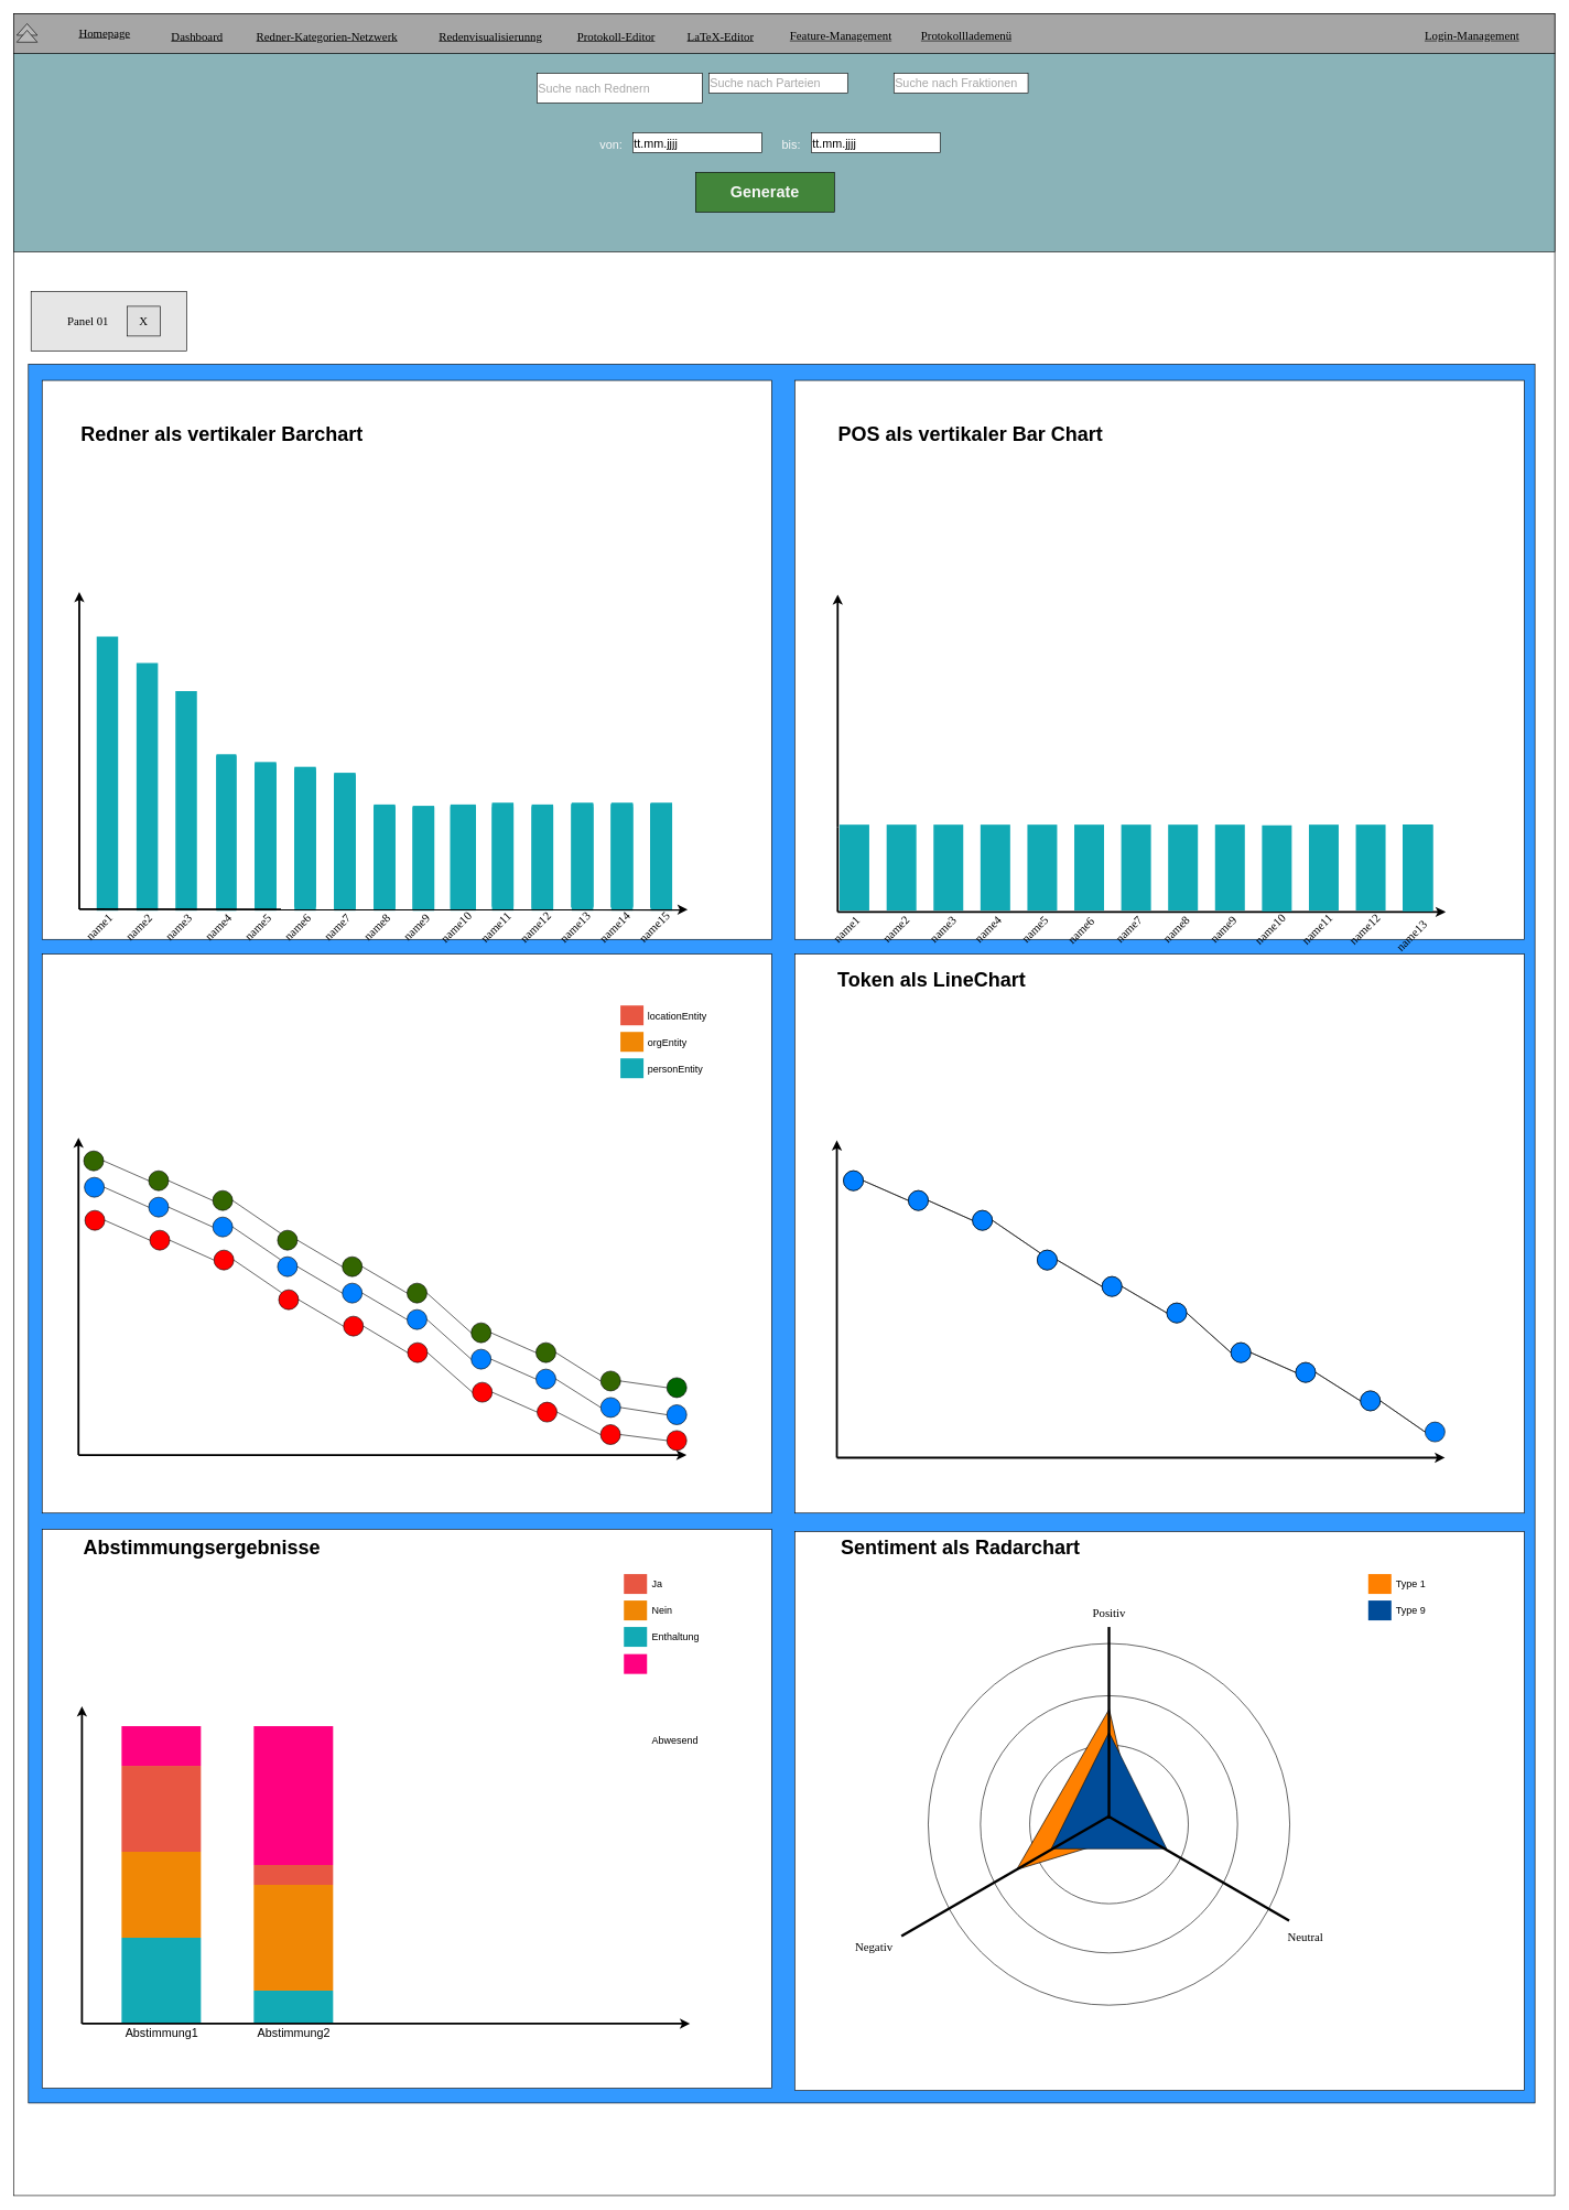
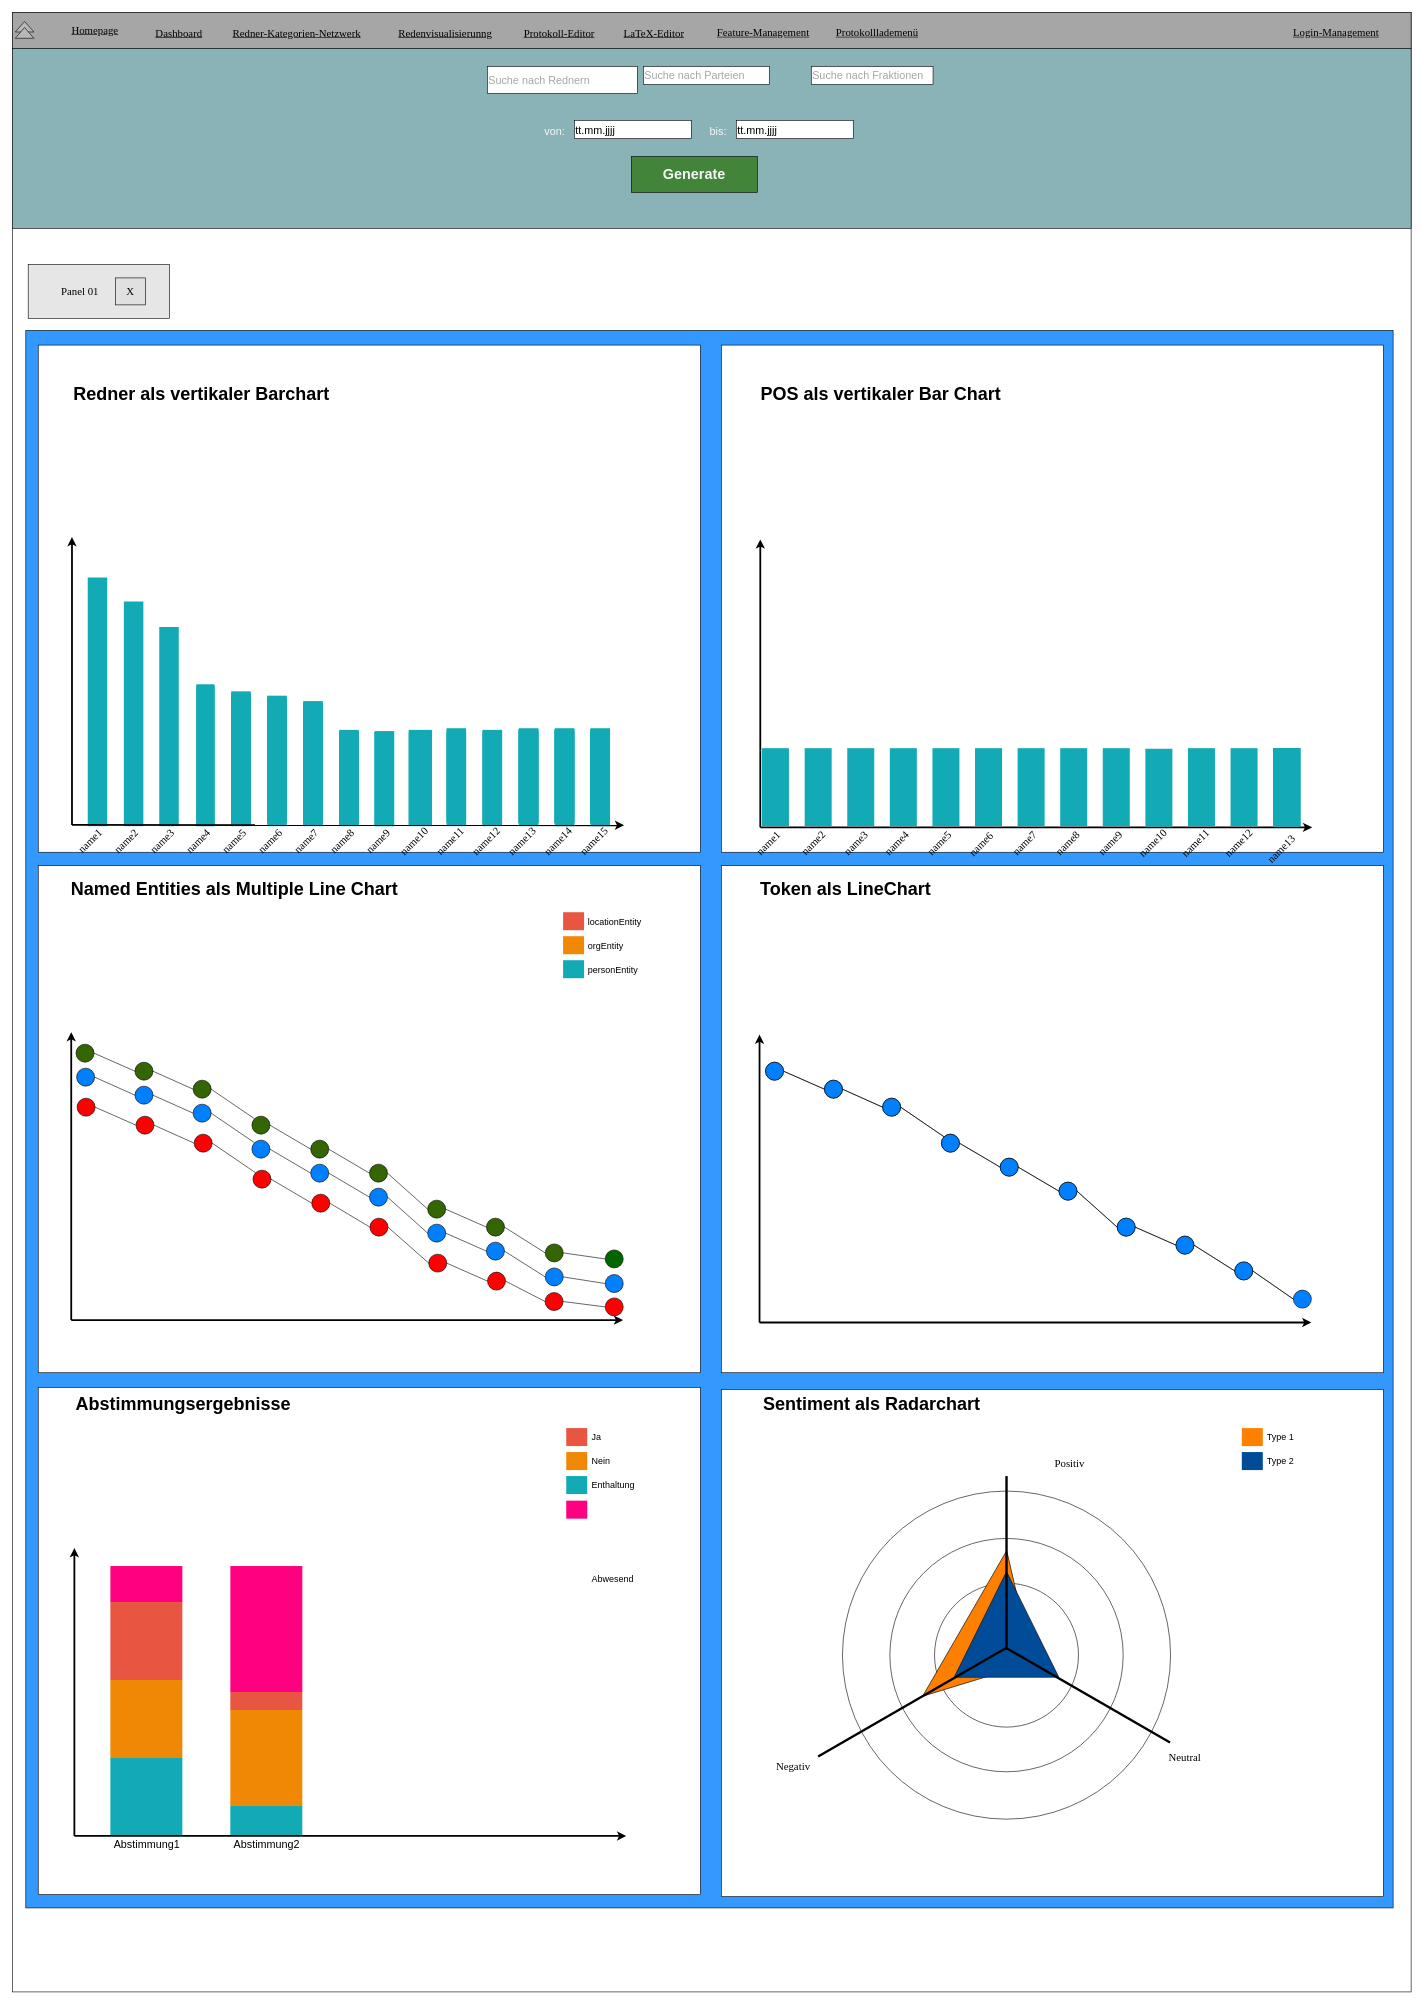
+ <mxCell id="44" value="&lt;font style=&quot;font-size: 30px;&quot;&gt;Named Entities als Multiple Line Chart&lt;/font&gt;" style="text;spacingTop=-5;align=left;verticalAlign=middle;fontSize=30;fontStyle=1;html=1;points=[]" parent="1" vertex="1"><mxGeometry x="116.25" y="1460" width="810" height="45" as="geometry" /></mxCell>
- <mxCell id="68" value="Type 9" style="text;spacingTop=-5;html=1;points=[];fontSize=15;" parent="1" vertex="1"><mxGeometry x="2109.75" y="2425" width="80" height="20" as="geometry" /></mxCell>
+ <mxCell id="68" value="Type 2" style="text;spacingTop=-5;html=1;points=[];fontSize=15;" parent="1" vertex="1"><mxGeometry x="2109.75" y="2425" width="80" height="20" as="geometry" /></mxCell>
- <mxCell id="278" value="Positiv" style="text;html=1;strokeColor=none;fillColor=none;align=center;verticalAlign=middle;whiteSpace=wrap;rounded=0;fontFamily=Tahoma;fontSize=18;fontColor=#000000;" parent="1" vertex="1"><mxGeometry x="1647.5" y="2425" width="60" height="30" as="geometry" /></mxCell>
+ <mxCell id="278" value="Positiv" style="text;html=1;strokeColor=none;fillColor=none;align=center;verticalAlign=middle;whiteSpace=wrap;rounded=0;fontFamily=Tahoma;fontSize=18;fontColor=#000000;" parent="1" vertex="1"><mxGeometry x="1752.5" y="2425" width="60" height="30" as="geometry" /></mxCell>
